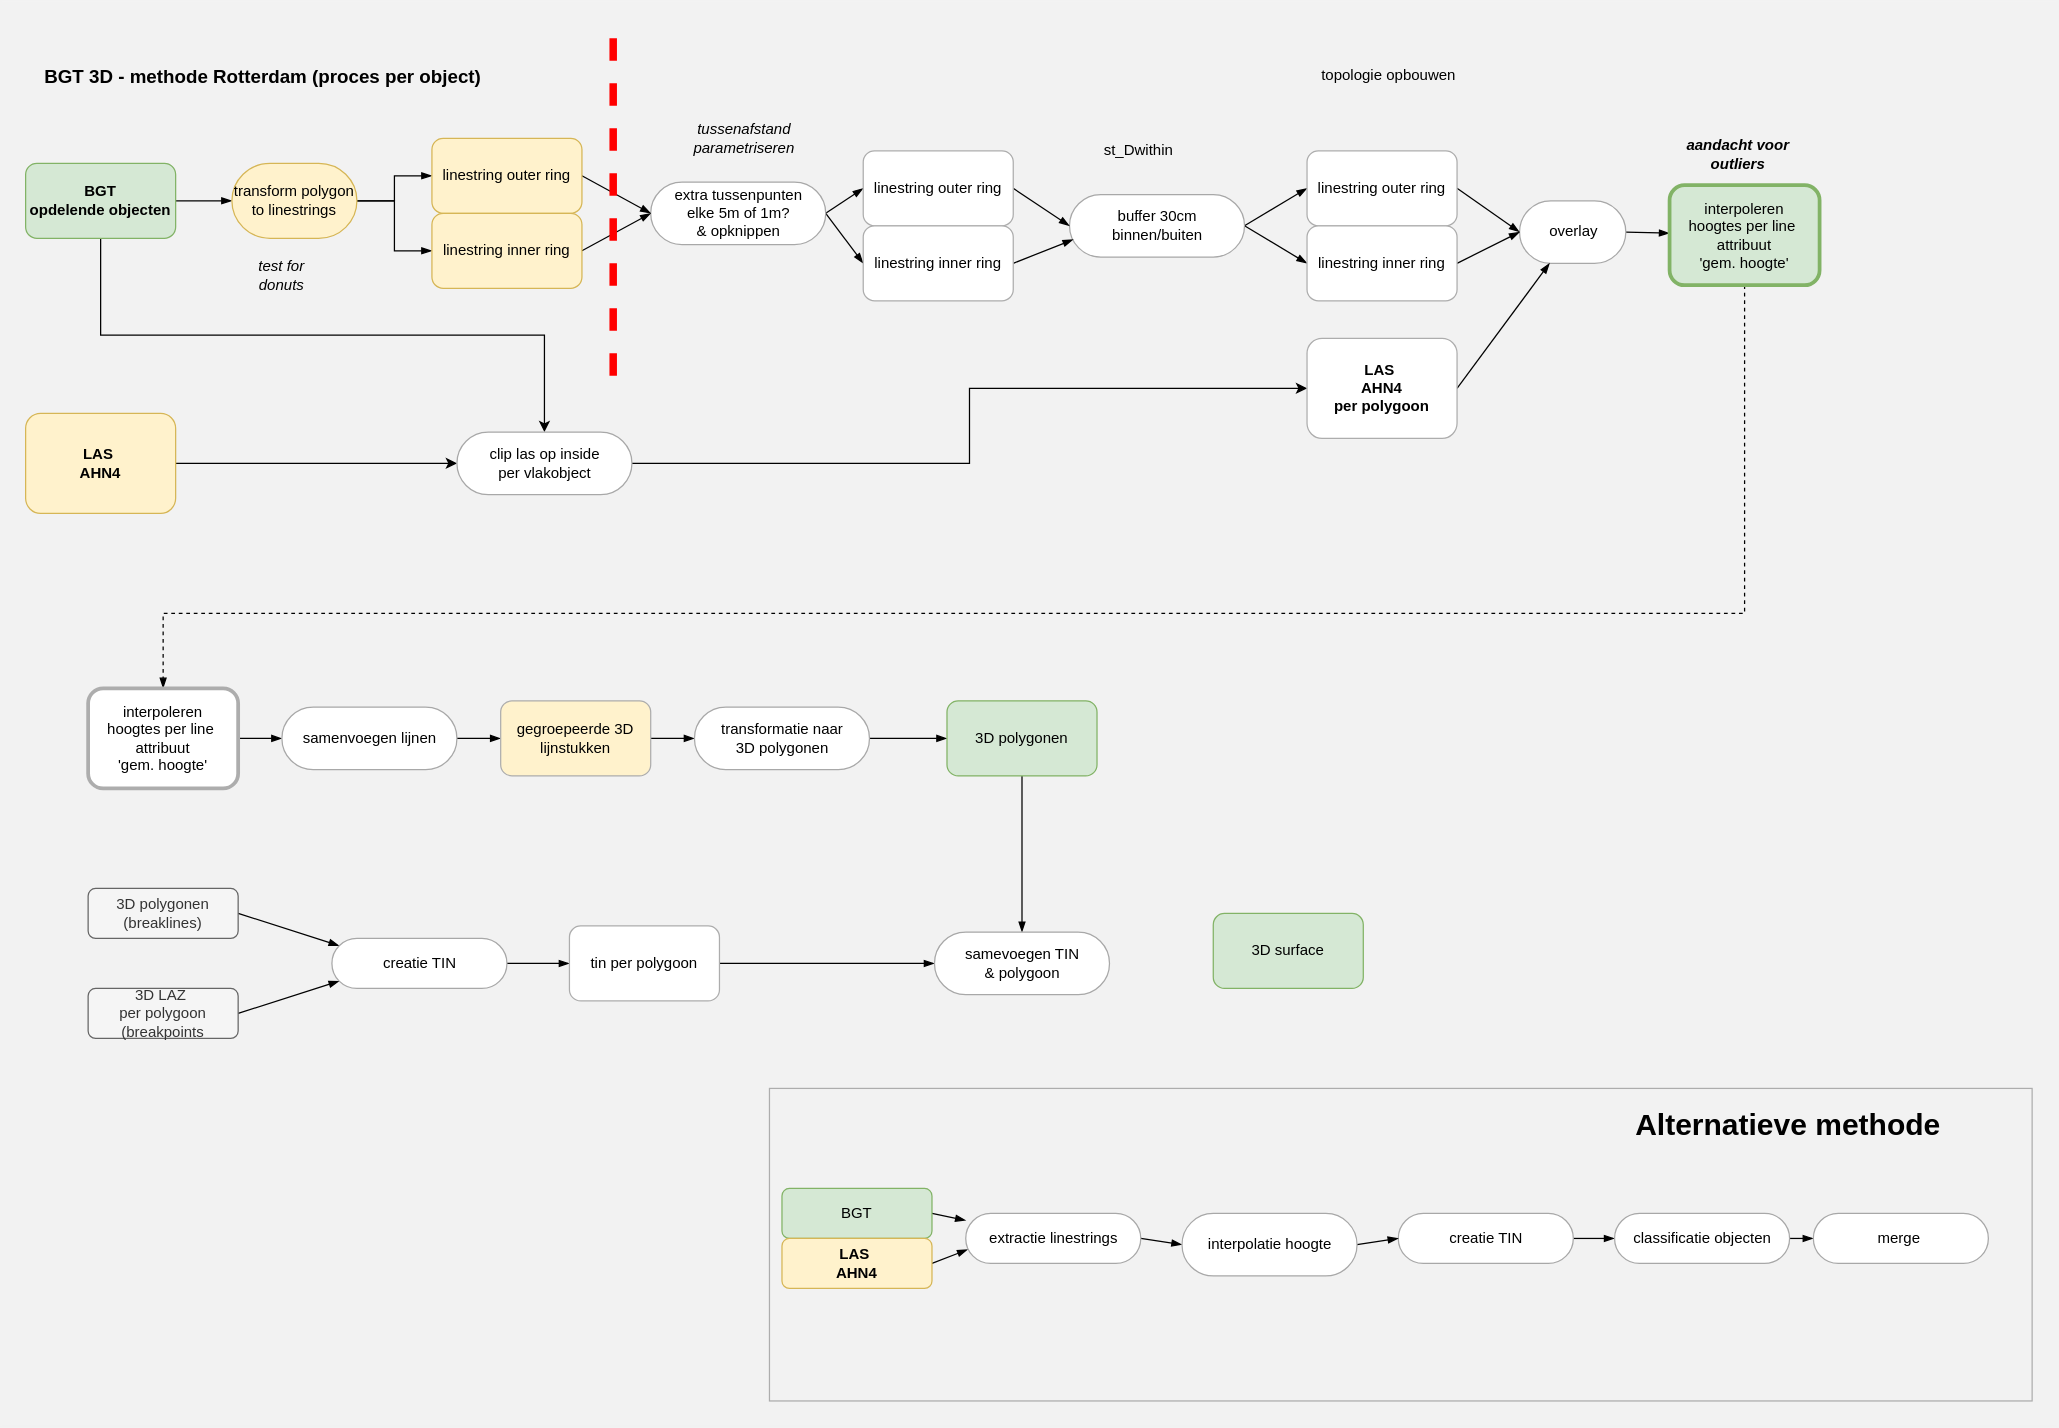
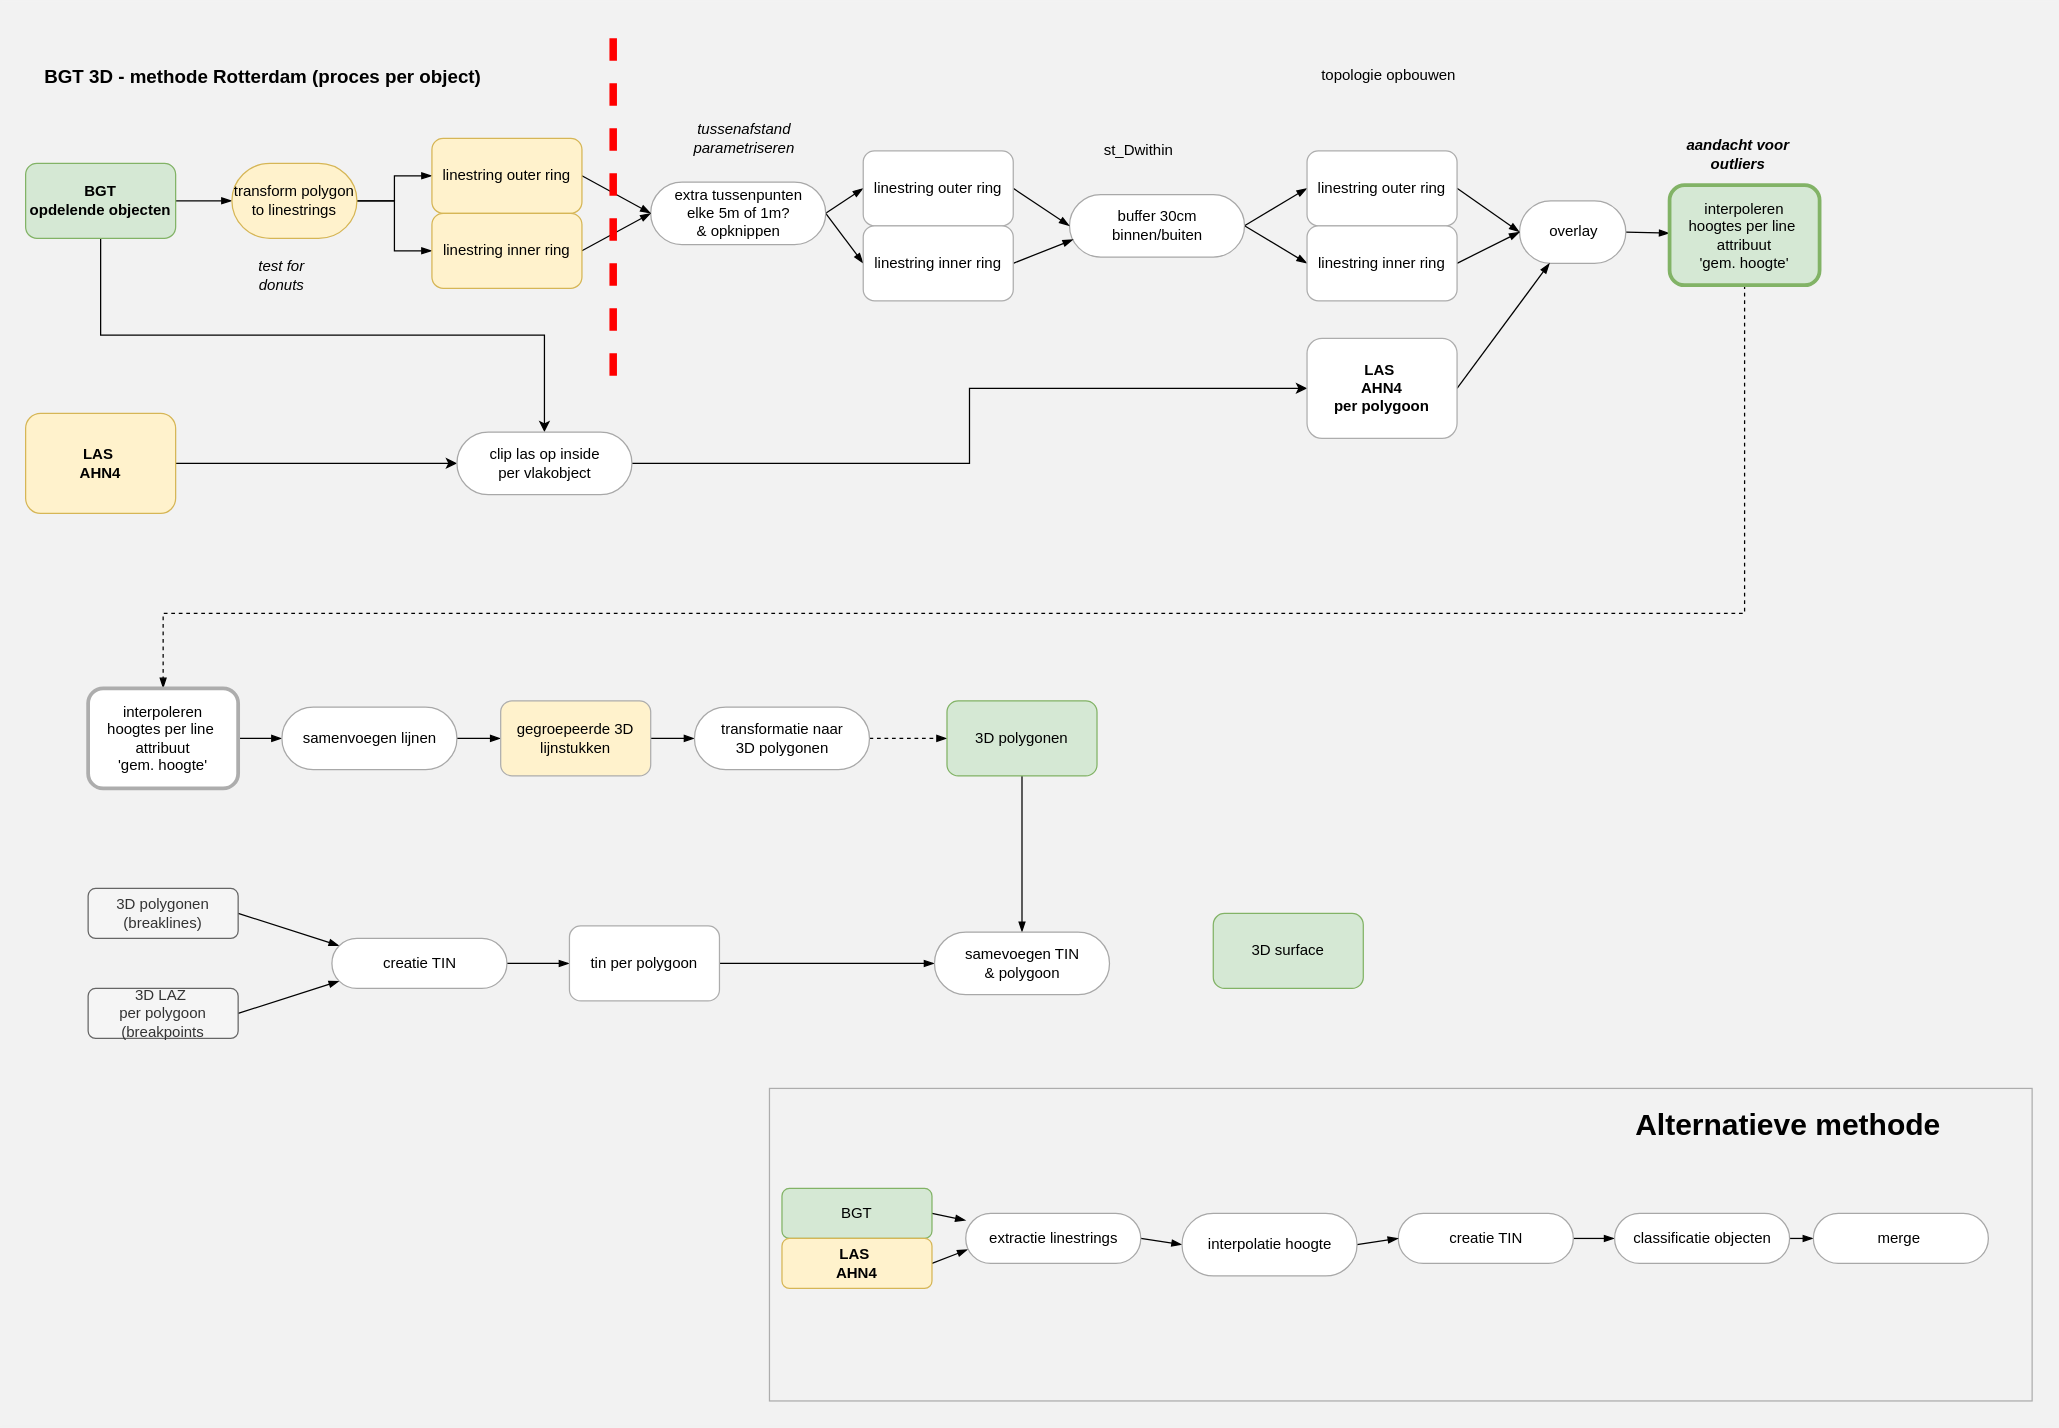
- <mxCell id="46" style="edgeStyle=orthogonalEdgeStyle;rounded=0;orthogonalLoop=1;jettySize=auto;html=1;exitX=1;exitY=0.5;exitDx=0;exitDy=0;exitPerimeter=0;endArrow=blockThin;endFill=1;" parent="1" source="47" target="49" edge="1"><mxGeometry relative="1" as="geometry" /></mxCell>
+ <mxCell id="46" style="edgeStyle=orthogonalEdgeStyle;rounded=0;orthogonalLoop=1;jettySize=auto;html=1;exitX=1;exitY=0.5;exitDx=0;exitDy=0;exitPerimeter=0;endArrow=blockThin;endFill=1;dashed=1;" parent="1" source="47" target="49" edge="1"><mxGeometry relative="1" as="geometry" /></mxCell>
